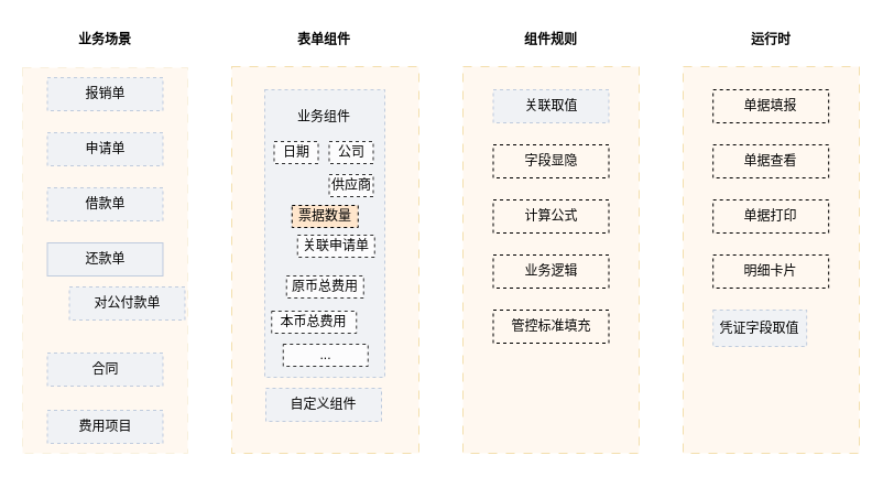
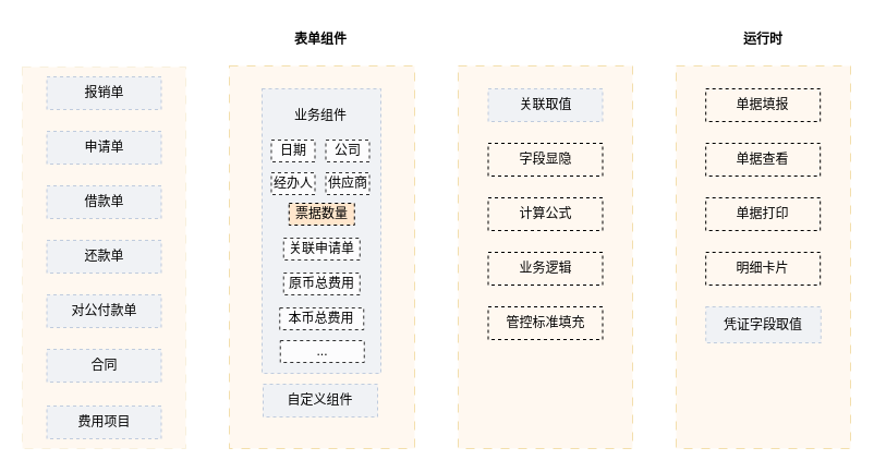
- <mxCell id="4" value="业务场景" style="text;html=1;strokeColor=none;fillColor=none;align=center;verticalAlign=middle;whiteSpace=wrap;rounded=0;container=0;fontStyle=1" vertex="1" parent="1"><mxGeometry x="65" y="21" width="60" height="30" as="geometry" /></mxCell>
- <mxCell id="27" value="组件规则" style="text;html=1;strokeColor=none;fillColor=none;align=center;verticalAlign=middle;whiteSpace=wrap;rounded=0;fontStyle=1" vertex="1" parent="1"><mxGeometry x="470" y="21" width="60" height="30" as="geometry" /></mxCell>
+ <mxCell id="11" value="经办人" style="rounded=0;whiteSpace=wrap;html=1;dashed=1;opacity=80;" vertex="1" parent="1"><mxGeometry x="248.5" y="158" width="40" height="20" as="geometry" /></mxCell>
- <mxCell id="14" value="关联申请单" style="rounded=0;whiteSpace=wrap;html=1;dashed=1;opacity=80;" vertex="1" parent="1"><mxGeometry x="269.75" y="213" width="70" height="20" as="geometry" /></mxCell>
+ <mxCell id="14" value="关联申请单" style="rounded=0;whiteSpace=wrap;html=1;dashed=1;opacity=80;" vertex="1" parent="1"><mxGeometry x="259.75" y="218" width="70" height="20" as="geometry" /></mxCell>
- <mxCell id="36" value="还款单" style="rounded=0;whiteSpace=wrap;html=1;fillColor=#dae8fc;dashed=0;container=0;strokeColor=#6c8ebf;opacity=40;" vertex="1" parent="1"><mxGeometry x="42.5" y="220" width="105" height="30" as="geometry" /></mxCell>
+ <mxCell id="36" value="还款单" style="rounded=0;whiteSpace=wrap;html=1;fillColor=#dae8fc;dashed=1;container=0;strokeColor=#6c8ebf;opacity=40;" vertex="1" parent="1"><mxGeometry x="42.5" y="220" width="105" height="30" as="geometry" /></mxCell>
- <mxCell id="37" value="对公付款单" style="rounded=0;whiteSpace=wrap;html=1;fillColor=#dae8fc;dashed=1;container=0;strokeColor=#6c8ebf;opacity=40;" vertex="1" parent="1"><mxGeometry x="62.5" y="260" width="105" height="30" as="geometry" /></mxCell>
+ <mxCell id="37" value="对公付款单" style="rounded=0;whiteSpace=wrap;html=1;fillColor=#dae8fc;dashed=1;container=0;strokeColor=#6c8ebf;opacity=40;" vertex="1" parent="1"><mxGeometry x="42.5" y="270" width="105" height="30" as="geometry" /></mxCell>
- <mxCell id="16" value="本币总费用" style="rounded=0;whiteSpace=wrap;html=1;dashed=1;opacity=80;" vertex="1" parent="1"><mxGeometry x="246.25" y="282" width="77" height="20" as="geometry" /></mxCell>
+ <mxCell id="16" value="本币总费用" style="rounded=0;whiteSpace=wrap;html=1;dashed=1;opacity=80;" vertex="1" parent="1"><mxGeometry x="256.25" y="282" width="77" height="20" as="geometry" /></mxCell>
- <mxCell id="25" value="凭证字段取值" style="text;html=1;strokeColor=#6c8ebf;fillColor=#dae8fc;align=center;verticalAlign=middle;whiteSpace=wrap;rounded=0;dashed=1;opacity=40;" vertex="1" parent="1"><mxGeometry x="647.19" y="281" width="85" height="33" as="geometry" /></mxCell>
+ <mxCell id="25" value="凭证字段取值" style="text;html=1;strokeColor=#6c8ebf;fillColor=#dae8fc;align=center;verticalAlign=middle;whiteSpace=wrap;rounded=0;dashed=1;opacity=40;" vertex="1" parent="1"><mxGeometry x="647.19" y="281" width="105.62" height="33" as="geometry" /></mxCell>
